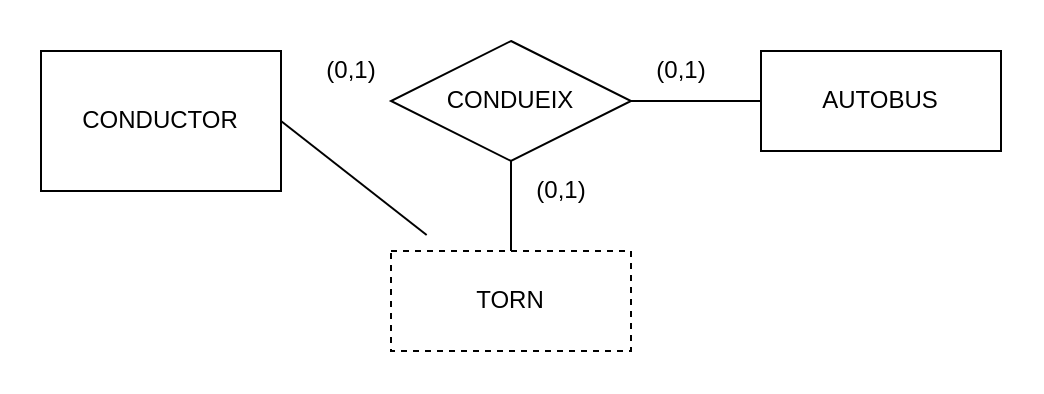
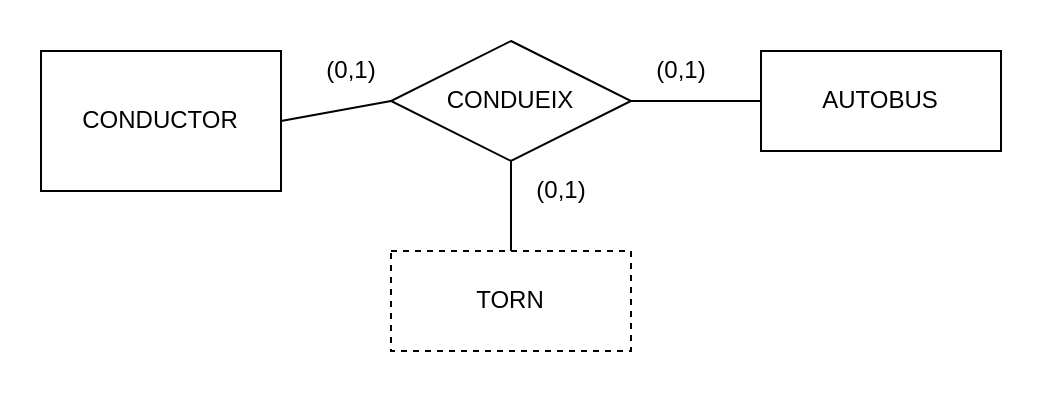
- <mxCell id="4" value="" style="endArrow=none;html=1;startSize=14;endSize=14;sourcePerimeterSpacing=8;targetPerimeterSpacing=8;exitX=1;exitY=0.5;exitDx=0;exitDy=0;" parent="1" source="2" target="8" edge="1"><mxGeometry width="50" height="50" relative="1" as="geometry"><mxPoint x="230" y="285" as="sourcePoint" /><mxPoint x="280" y="235" as="targetPoint" /></mxGeometry></mxCell>
+ <mxCell id="4" value="" style="endArrow=none;html=1;startSize=14;endSize=14;sourcePerimeterSpacing=8;targetPerimeterSpacing=8;exitX=1;exitY=0.5;exitDx=0;exitDy=0;entryX=0;entryY=0.5;entryDx=0;entryDy=0;" parent="1" source="2" target="3" edge="1"><mxGeometry width="50" height="50" relative="1" as="geometry"><mxPoint x="230" y="285" as="sourcePoint" /><mxPoint x="280" y="235" as="targetPoint" /></mxGeometry></mxCell>
